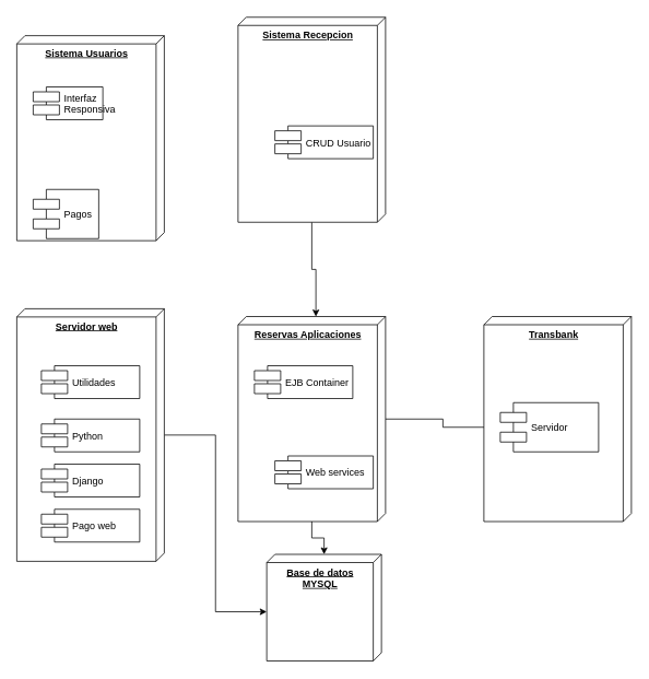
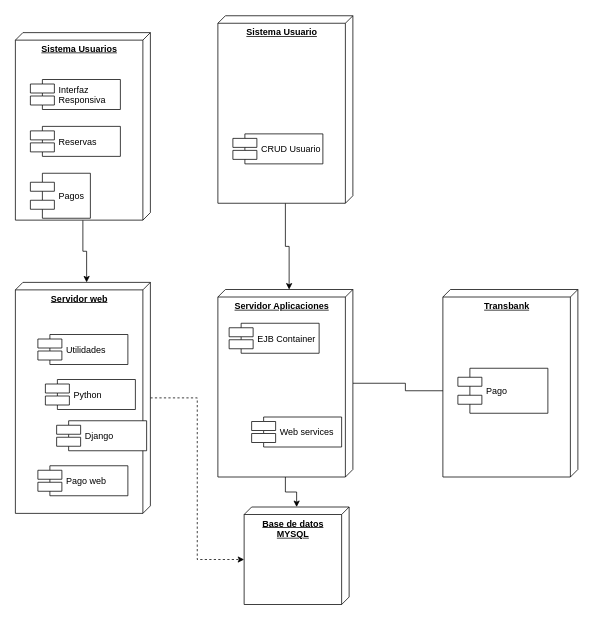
- <mxCell id="11" value="&lt;b&gt;Sistema Recepcion&lt;/b&gt;" style="verticalAlign=top;align=center;spacingTop=8;spacingLeft=2;spacingRight=12;shape=cube;size=10;direction=south;fontStyle=4;html=1;" vertex="1" parent="1"><mxGeometry x="290" y="20.5" width="180" height="250" as="geometry" /></mxCell>
+ <mxCell id="11" value="&lt;b&gt;Sistema Usuario&lt;/b&gt;" style="verticalAlign=top;align=center;spacingTop=8;spacingLeft=2;spacingRight=12;shape=cube;size=10;direction=south;fontStyle=4;html=1;" vertex="1" parent="1"><mxGeometry x="290" y="20.5" width="180" height="250" as="geometry" /></mxCell>
- <mxCell id="17" value="Interfaz&#10;Responsiva" style="shape=component;align=left;spacingLeft=36;" vertex="1" parent="1"><mxGeometry x="40" y="105.5" width="85" height="40" as="geometry" /></mxCell>
+ <mxCell id="17" value="Interfaz&#10;Responsiva" style="shape=component;align=left;spacingLeft=36;" vertex="1" parent="1"><mxGeometry x="40" y="105.5" width="120" height="40" as="geometry" /></mxCell>
- <mxCell id="12" value="CRUD Usuario" style="shape=component;align=left;spacingLeft=36;" vertex="1" parent="1"><mxGeometry x="335" y="153" width="120" height="40" as="geometry" /></mxCell>
+ <mxCell id="12" value="CRUD Usuario" style="shape=component;align=left;spacingLeft=36;" vertex="1" parent="1"><mxGeometry x="310" y="178" width="120" height="40" as="geometry" /></mxCell>
+ <mxCell id="18" value="Reservas" style="shape=component;align=left;spacingLeft=36;" vertex="1" parent="1"><mxGeometry x="40" y="168" width="120" height="40" as="geometry" /></mxCell>
+ <mxCell id="13" style="edgeStyle=orthogonalEdgeStyle;rounded=0;orthogonalLoop=1;jettySize=auto;html=1;entryX=0;entryY=0;entryDx=0;entryDy=85;entryPerimeter=0;" edge="1" parent="1" source="14" target="16"><mxGeometry relative="1" as="geometry" /></mxCell>
- <mxCell id="4" value="&lt;b&gt;Reservas Aplicaciones&lt;/b&gt;" style="verticalAlign=top;align=center;spacingTop=8;spacingLeft=2;spacingRight=12;shape=cube;size=10;direction=south;fontStyle=4;html=1;" vertex="1" parent="1"><mxGeometry x="290" y="385.5" width="180" height="250" as="geometry" /></mxCell>
+ <mxCell id="4" value="&lt;b&gt;Servidor Aplicaciones&lt;/b&gt;" style="verticalAlign=top;align=center;spacingTop=8;spacingLeft=2;spacingRight=12;shape=cube;size=10;direction=south;fontStyle=4;html=1;" vertex="1" parent="1"><mxGeometry x="290" y="385.5" width="180" height="250" as="geometry" /></mxCell>
- <mxCell id="5" value="EJB Container" style="shape=component;align=left;spacingLeft=36;" vertex="1" parent="1"><mxGeometry x="310" y="445.5" width="120" height="40" as="geometry" /></mxCell>
+ <mxCell id="5" value="EJB Container" style="shape=component;align=left;spacingLeft=36;" vertex="1" parent="1"><mxGeometry x="305" y="430.5" width="120" height="40" as="geometry" /></mxCell>
- <mxCell id="8" value="Servidor" style="shape=component;align=left;spacingLeft=36;" vertex="1" parent="1"><mxGeometry x="610" y="490.5" width="120" height="60" as="geometry" /></mxCell>
+ <mxCell id="8" value="Pago" style="shape=component;align=left;spacingLeft=36;" vertex="1" parent="1"><mxGeometry x="610" y="490.5" width="120" height="60" as="geometry" /></mxCell>
- <mxCell id="21" value="Python" style="shape=component;align=left;spacingLeft=36;" vertex="1" parent="1"><mxGeometry x="50" y="510.5" width="120" height="40" as="geometry" /></mxCell>
+ <mxCell id="21" value="Python" style="shape=component;align=left;spacingLeft=36;" vertex="1" parent="1"><mxGeometry x="60" y="505.5" width="120" height="40" as="geometry" /></mxCell>
- <mxCell id="22" value="Django" style="shape=component;align=left;spacingLeft=36;" vertex="1" parent="1"><mxGeometry x="50" y="565.5" width="120" height="40" as="geometry" /></mxCell>
+ <mxCell id="22" value="Django" style="shape=component;align=left;spacingLeft=36;" vertex="1" parent="1"><mxGeometry x="75" y="560.5" width="120" height="40" as="geometry" /></mxCell>
- <mxCell id="15" style="edgeStyle=orthogonalEdgeStyle;rounded=0;orthogonalLoop=1;jettySize=auto;html=1;entryX=0;entryY=0;entryDx=70;entryDy=140;entryPerimeter=0;" edge="1" parent="1" source="16" target="9"><mxGeometry relative="1" as="geometry" /></mxCell>
+ <mxCell id="15" style="edgeStyle=orthogonalEdgeStyle;rounded=0;orthogonalLoop=1;jettySize=auto;html=1;entryX=0;entryY=0;entryDx=70;entryDy=140;entryPerimeter=0;dashed=1;" edge="1" parent="1" source="16" target="9"><mxGeometry relative="1" as="geometry" /></mxCell>
